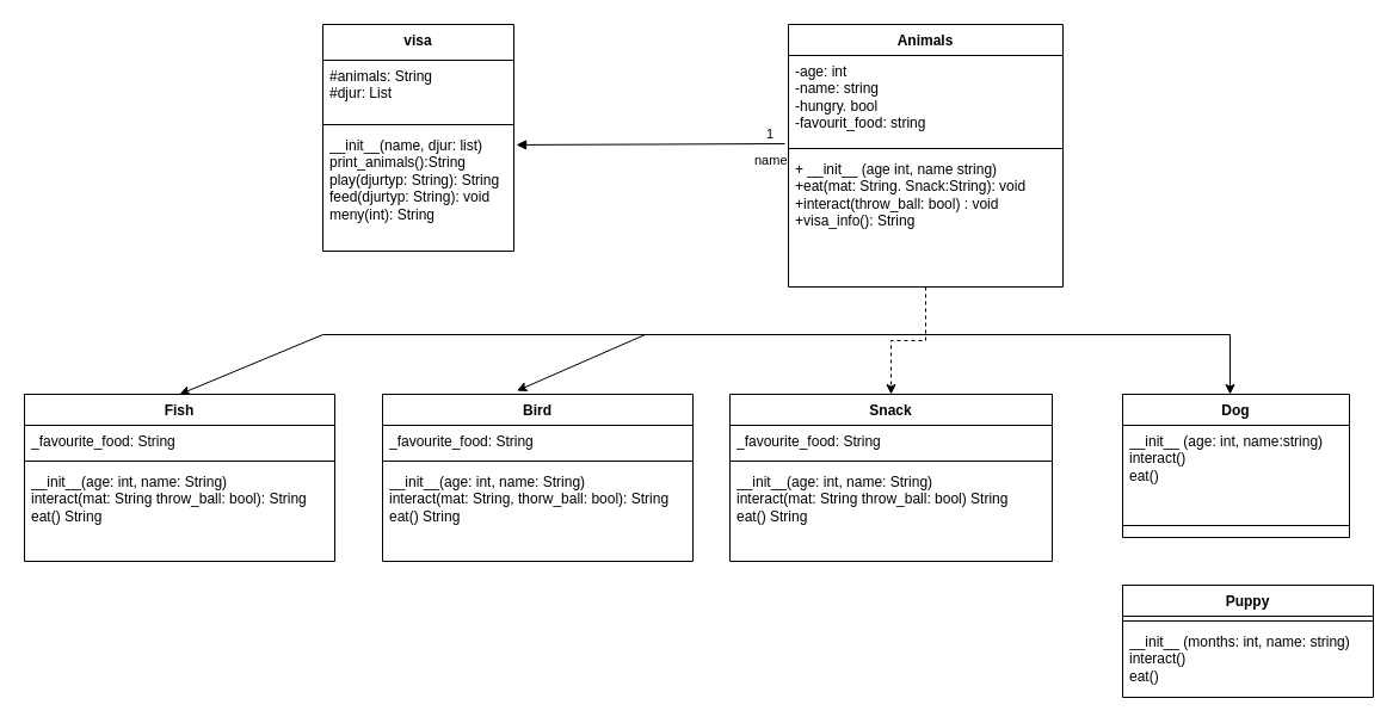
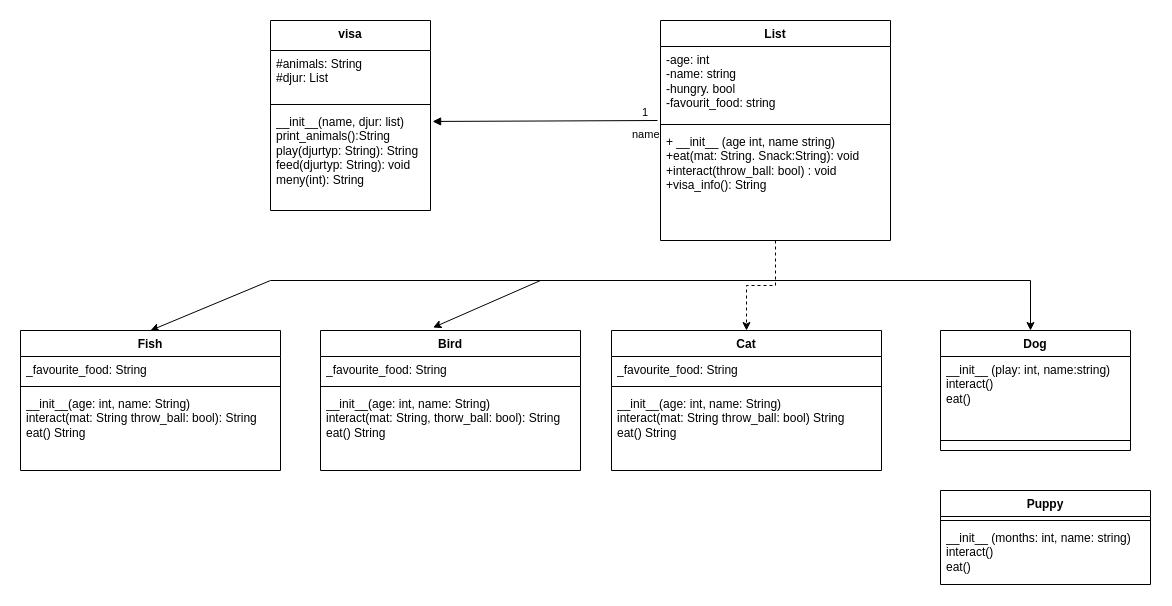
- <mxCell id="6" value="Animals" style="swimlane;fontStyle=1;align=center;verticalAlign=top;childLayout=stackLayout;horizontal=1;startSize=26;horizontalStack=0;resizeParent=1;resizeParentMax=0;resizeLast=0;collapsible=1;marginBottom=0;whiteSpace=wrap;html=1;" parent="1" vertex="1"><mxGeometry x="660" y="20" width="230" height="220" as="geometry" /></mxCell>
+ <mxCell id="6" value="List" style="swimlane;fontStyle=1;align=center;verticalAlign=top;childLayout=stackLayout;horizontal=1;startSize=26;horizontalStack=0;resizeParent=1;resizeParentMax=0;resizeLast=0;collapsible=1;marginBottom=0;whiteSpace=wrap;html=1;" parent="1" vertex="1"><mxGeometry x="660" y="20" width="230" height="220" as="geometry" /></mxCell>
- <mxCell id="32" value="Snack" style="swimlane;fontStyle=1;align=center;verticalAlign=top;childLayout=stackLayout;horizontal=1;startSize=26;horizontalStack=0;resizeParent=1;resizeParentMax=0;resizeLast=0;collapsible=1;marginBottom=0;whiteSpace=wrap;html=1;" vertex="1" parent="1"><mxGeometry x="611" y="330" width="270" height="140" as="geometry" /></mxCell>
+ <mxCell id="32" value="Cat" style="swimlane;fontStyle=1;align=center;verticalAlign=top;childLayout=stackLayout;horizontal=1;startSize=26;horizontalStack=0;resizeParent=1;resizeParentMax=0;resizeLast=0;collapsible=1;marginBottom=0;whiteSpace=wrap;html=1;" vertex="1" parent="1"><mxGeometry x="611" y="330" width="270" height="140" as="geometry" /></mxCell>
- <mxCell id="11" value="&lt;div&gt;__init__ (age: int, name:string)&lt;/div&gt;&lt;div&gt;interact()&lt;/div&gt;&lt;div&gt;eat()&lt;br&gt;&lt;/div&gt;" style="text;strokeColor=none;fillColor=none;align=left;verticalAlign=top;spacingLeft=4;spacingRight=4;overflow=hidden;rotatable=0;points=[[0,0.5],[1,0.5]];portConstraint=eastwest;whiteSpace=wrap;html=1;" parent="10" vertex="1"><mxGeometry y="26" width="190" height="74" as="geometry" /></mxCell>
+ <mxCell id="11" value="&lt;div&gt;__init__ (play: int, name:string)&lt;/div&gt;&lt;div&gt;interact()&lt;/div&gt;&lt;div&gt;eat()&lt;br&gt;&lt;/div&gt;" style="text;strokeColor=none;fillColor=none;align=left;verticalAlign=top;spacingLeft=4;spacingRight=4;overflow=hidden;rotatable=0;points=[[0,0.5],[1,0.5]];portConstraint=eastwest;whiteSpace=wrap;html=1;" parent="10" vertex="1"><mxGeometry y="26" width="190" height="74" as="geometry" /></mxCell>
